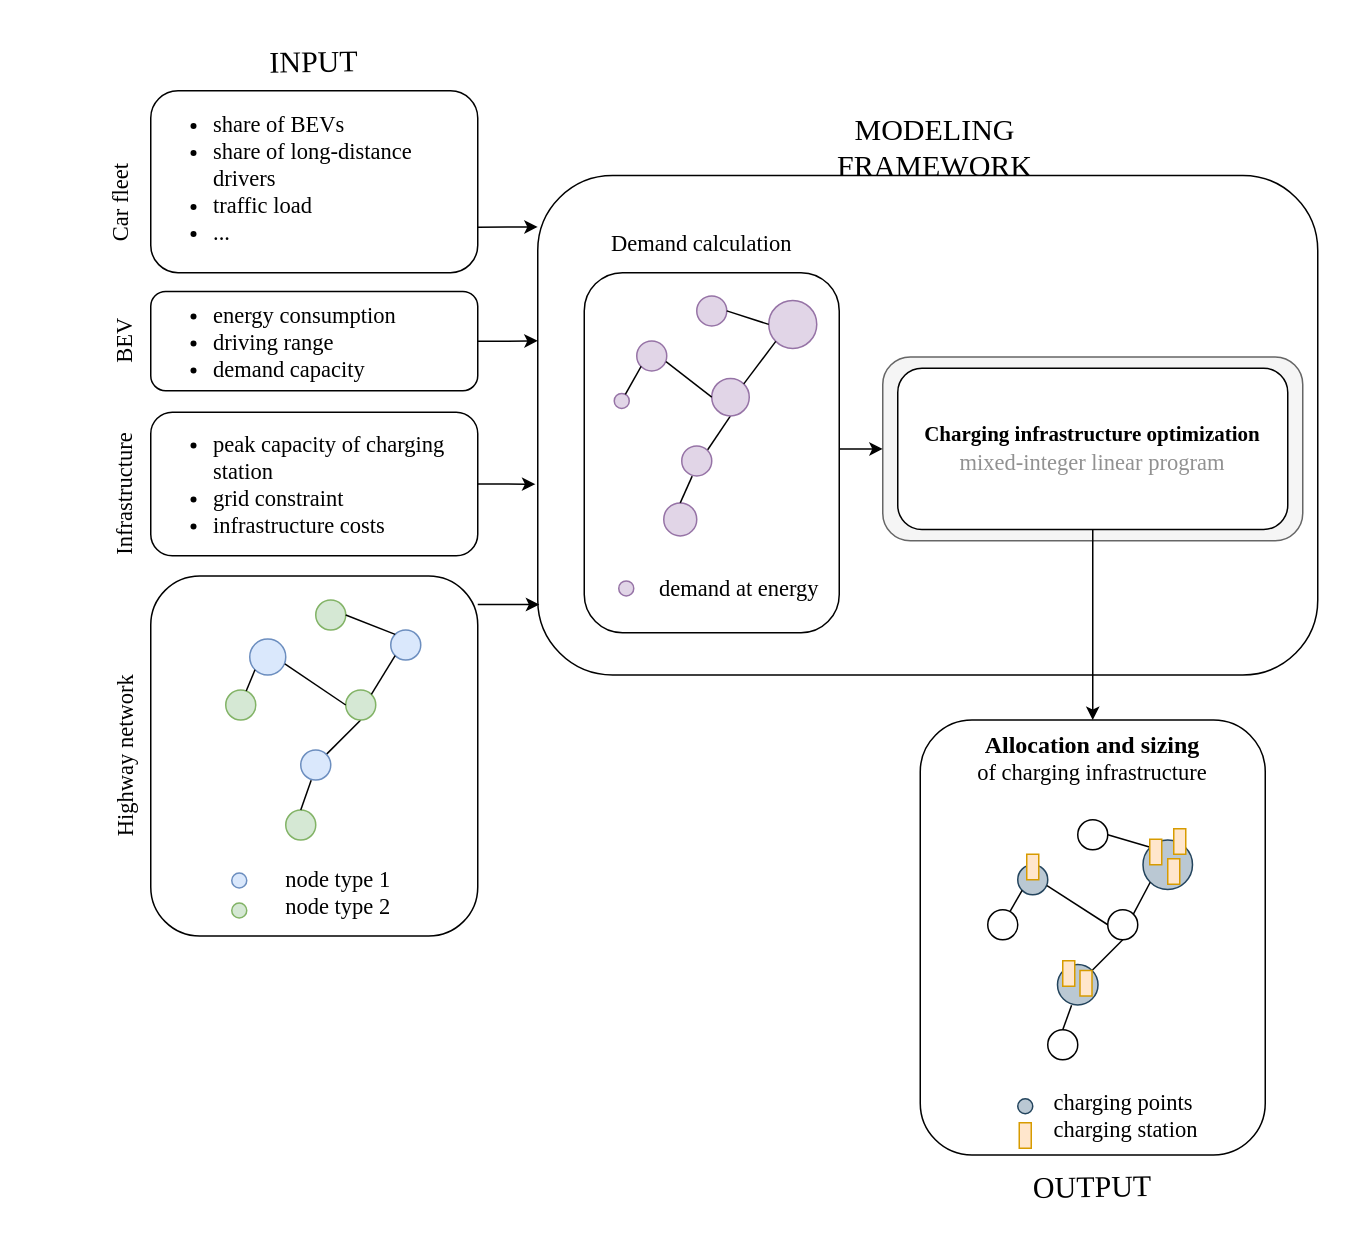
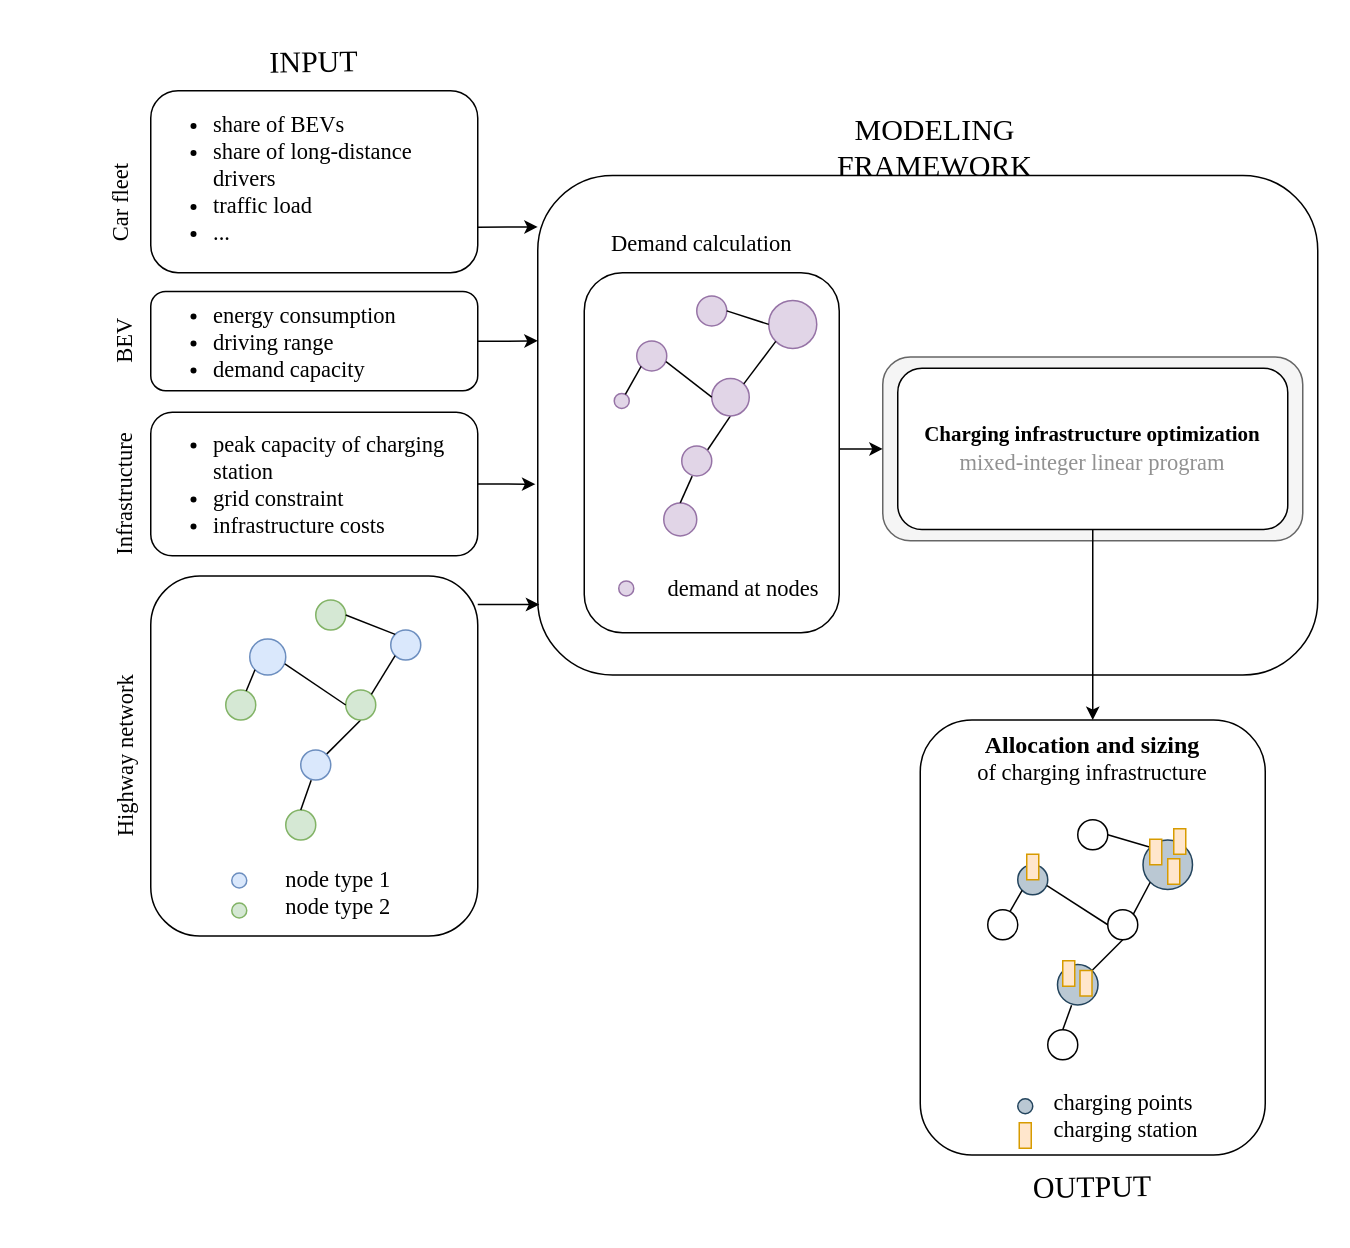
- <mxCell id="32" value="&lt;div style=&quot;font-size: 15px&quot; align=&quot;right&quot;&gt;&lt;font style=&quot;font-size: 15px&quot;&gt;&lt;br&gt;&lt;/font&gt;&lt;/div&gt;&lt;div style=&quot;font-size: 15px&quot; align=&quot;right&quot;&gt;&lt;font style=&quot;font-size: 15px&quot;&gt;&lt;br&gt;&lt;/font&gt;&lt;/div&gt;&lt;div style=&quot;font-size: 15px&quot; align=&quot;right&quot;&gt;&lt;font style=&quot;font-size: 15px&quot;&gt;&lt;br&gt;&lt;/font&gt;&lt;/div&gt;&lt;div style=&quot;font-size: 15px&quot; align=&quot;right&quot;&gt;&lt;font style=&quot;font-size: 15px&quot;&gt;&lt;br&gt;&lt;/font&gt;&lt;/div&gt;&lt;div style=&quot;font-size: 15px&quot; align=&quot;right&quot;&gt;&lt;font style=&quot;font-size: 15px&quot;&gt;&lt;br&gt;&lt;/font&gt;&lt;/div&gt;&lt;div style=&quot;font-size: 15px&quot; align=&quot;right&quot;&gt;&lt;font style=&quot;font-size: 15px&quot;&gt;&lt;br&gt;&lt;/font&gt;&lt;/div&gt;&lt;div style=&quot;font-size: 15px&quot; align=&quot;right&quot;&gt;&lt;font style=&quot;font-size: 15px&quot;&gt;&lt;br&gt;&lt;/font&gt;&lt;/div&gt;&lt;div style=&quot;font-size: 15px&quot; align=&quot;right&quot;&gt;&lt;font style=&quot;font-size: 15px&quot;&gt;&lt;br&gt;&lt;/font&gt;&lt;/div&gt;&lt;div style=&quot;font-size: 15px&quot; align=&quot;right&quot;&gt;&lt;font style=&quot;font-size: 15px&quot;&gt;&lt;br&gt;&lt;/font&gt;&lt;/div&gt;&lt;div style=&quot;font-size: 15px&quot; align=&quot;right&quot;&gt;&lt;font style=&quot;font-size: 15px&quot;&gt;&lt;br&gt;&lt;/font&gt;&lt;/div&gt;&lt;div style=&quot;font-size: 15px&quot; align=&quot;right&quot;&gt;&lt;font style=&quot;font-size: 15px&quot;&gt;&lt;br&gt;&lt;/font&gt;&lt;/div&gt;&lt;div style=&quot;font-size: 15px&quot; align=&quot;right&quot;&gt;&lt;font style=&quot;font-size: 15px&quot;&gt;&lt;br&gt;&lt;/font&gt;&lt;/div&gt;&lt;div style=&quot;font-size: 15px&quot; align=&quot;right&quot;&gt;&lt;font style=&quot;font-size: 15px&quot; face=&quot;Tahoma&quot;&gt;&amp;nbsp; demand at energy&amp;nbsp; &amp;nbsp; &lt;br&gt;&lt;/font&gt;&lt;/div&gt;&lt;div style=&quot;font-size: 15px&quot; align=&quot;right&quot;&gt;&lt;font style=&quot;font-size: 15px&quot; face=&quot;Tahoma&quot;&gt;&amp;nbsp;&lt;/font&gt;&lt;font style=&quot;font-size: 15px&quot;&gt;&amp;nbsp; &lt;br&gt;&lt;/font&gt;&lt;/div&gt;&lt;div style=&quot;font-size: 15px&quot; align=&quot;right&quot;&gt;&lt;font style=&quot;font-size: 15px&quot;&gt;&lt;br&gt;&lt;/font&gt;&lt;/div&gt;" style="rounded=1;whiteSpace=wrap;html=1;align=right;verticalAlign=middle;" parent="1" vertex="1"><mxGeometry x="389" y="181.25" width="170" height="240" as="geometry" /></mxCell>
+ <mxCell id="32" value="&lt;div style=&quot;font-size: 15px&quot; align=&quot;right&quot;&gt;&lt;font style=&quot;font-size: 15px&quot;&gt;&lt;br&gt;&lt;/font&gt;&lt;/div&gt;&lt;div style=&quot;font-size: 15px&quot; align=&quot;right&quot;&gt;&lt;font style=&quot;font-size: 15px&quot;&gt;&lt;br&gt;&lt;/font&gt;&lt;/div&gt;&lt;div style=&quot;font-size: 15px&quot; align=&quot;right&quot;&gt;&lt;font style=&quot;font-size: 15px&quot;&gt;&lt;br&gt;&lt;/font&gt;&lt;/div&gt;&lt;div style=&quot;font-size: 15px&quot; align=&quot;right&quot;&gt;&lt;font style=&quot;font-size: 15px&quot;&gt;&lt;br&gt;&lt;/font&gt;&lt;/div&gt;&lt;div style=&quot;font-size: 15px&quot; align=&quot;right&quot;&gt;&lt;font style=&quot;font-size: 15px&quot;&gt;&lt;br&gt;&lt;/font&gt;&lt;/div&gt;&lt;div style=&quot;font-size: 15px&quot; align=&quot;right&quot;&gt;&lt;font style=&quot;font-size: 15px&quot;&gt;&lt;br&gt;&lt;/font&gt;&lt;/div&gt;&lt;div style=&quot;font-size: 15px&quot; align=&quot;right&quot;&gt;&lt;font style=&quot;font-size: 15px&quot;&gt;&lt;br&gt;&lt;/font&gt;&lt;/div&gt;&lt;div style=&quot;font-size: 15px&quot; align=&quot;right&quot;&gt;&lt;font style=&quot;font-size: 15px&quot;&gt;&lt;br&gt;&lt;/font&gt;&lt;/div&gt;&lt;div style=&quot;font-size: 15px&quot; align=&quot;right&quot;&gt;&lt;font style=&quot;font-size: 15px&quot;&gt;&lt;br&gt;&lt;/font&gt;&lt;/div&gt;&lt;div style=&quot;font-size: 15px&quot; align=&quot;right&quot;&gt;&lt;font style=&quot;font-size: 15px&quot;&gt;&lt;br&gt;&lt;/font&gt;&lt;/div&gt;&lt;div style=&quot;font-size: 15px&quot; align=&quot;right&quot;&gt;&lt;font style=&quot;font-size: 15px&quot;&gt;&lt;br&gt;&lt;/font&gt;&lt;/div&gt;&lt;div style=&quot;font-size: 15px&quot; align=&quot;right&quot;&gt;&lt;font style=&quot;font-size: 15px&quot;&gt;&lt;br&gt;&lt;/font&gt;&lt;/div&gt;&lt;div style=&quot;font-size: 15px&quot; align=&quot;right&quot;&gt;&lt;font style=&quot;font-size: 15px&quot; face=&quot;Tahoma&quot;&gt;&amp;nbsp; demand at nodes&amp;nbsp; &amp;nbsp; &lt;br&gt;&lt;/font&gt;&lt;/div&gt;&lt;div style=&quot;font-size: 15px&quot; align=&quot;right&quot;&gt;&lt;font style=&quot;font-size: 15px&quot; face=&quot;Tahoma&quot;&gt;&amp;nbsp;&lt;/font&gt;&lt;font style=&quot;font-size: 15px&quot;&gt;&amp;nbsp; &lt;br&gt;&lt;/font&gt;&lt;/div&gt;&lt;div style=&quot;font-size: 15px&quot; align=&quot;right&quot;&gt;&lt;font style=&quot;font-size: 15px&quot;&gt;&lt;br&gt;&lt;/font&gt;&lt;/div&gt;" style="rounded=1;whiteSpace=wrap;html=1;align=right;verticalAlign=middle;" parent="1" vertex="1"><mxGeometry x="389" y="181.25" width="170" height="240" as="geometry" /></mxCell>
